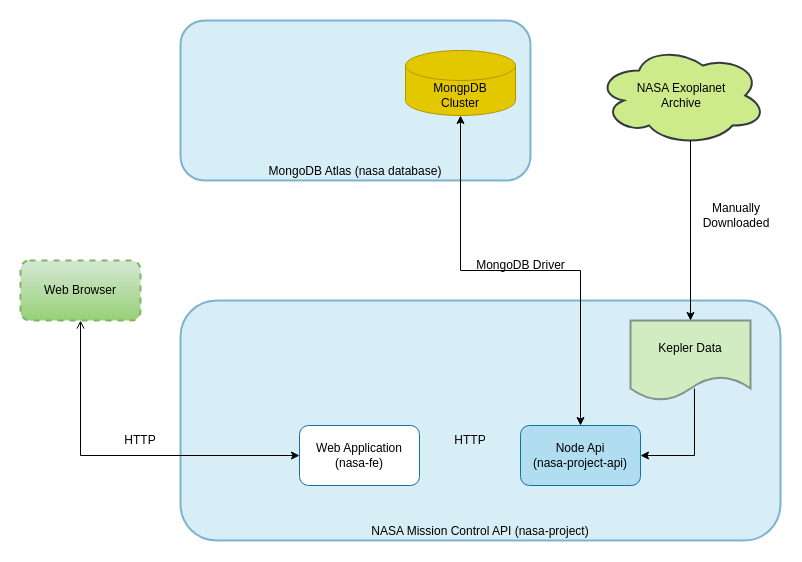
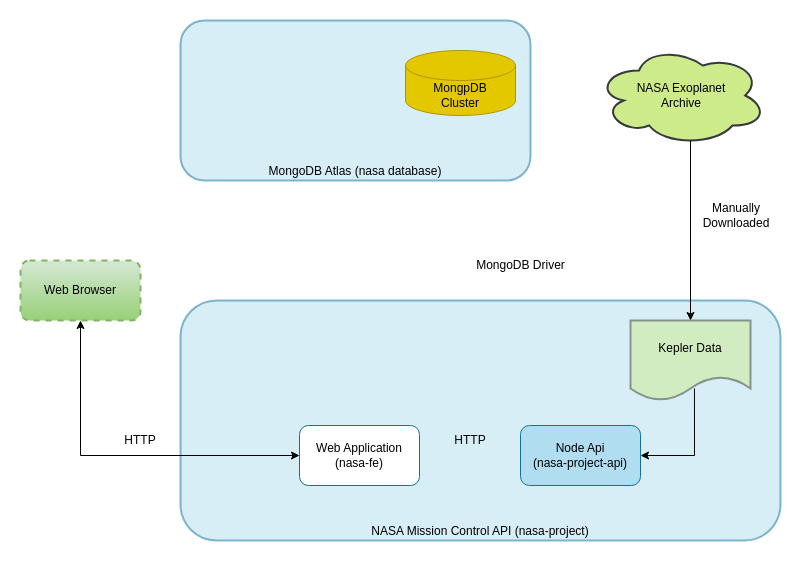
- <mxCell id="16" value="" style="endArrow=classic;startArrow=classic;html=1;fontColor=#000000;exitX=0.5;exitY=0;exitDx=0;exitDy=0;entryX=0.5;entryY=1;entryDx=0;entryDy=0;entryPerimeter=0;edgeStyle=orthogonalEdgeStyle;fillColor=#000000;strokeColor=#000000;rounded=0;" edge="1" parent="1" source="4" target="15"><mxGeometry width="50" height="50" relative="1" as="geometry"><mxPoint x="600" y="310" as="sourcePoint" /><mxPoint x="650" y="260" as="targetPoint" /></mxGeometry></mxCell>
- <mxCell id="6" value="" style="endArrow=open;startArrow=classic;html=1;rounded=0;entryX=0.5;entryY=1;entryDx=0;entryDy=0;exitX=0;exitY=0.5;exitDx=0;exitDy=0;edgeStyle=orthogonalEdgeStyle;strokeColor=#000000;" parent="1" source="3" target="5" edge="1"><mxGeometry width="50" height="50" relative="1" as="geometry"><mxPoint x="380" y="640" as="sourcePoint" /><mxPoint x="430" y="590" as="targetPoint" /></mxGeometry></mxCell>
+ <mxCell id="6" value="" style="endArrow=classic;startArrow=classic;html=1;rounded=0;entryX=0.5;entryY=1;entryDx=0;entryDy=0;exitX=0;exitY=0.5;exitDx=0;exitDy=0;edgeStyle=orthogonalEdgeStyle;strokeColor=#000000;" parent="1" source="3" target="5" edge="1"><mxGeometry width="50" height="50" relative="1" as="geometry"><mxPoint x="380" y="640" as="sourcePoint" /><mxPoint x="430" y="590" as="targetPoint" /></mxGeometry></mxCell>
